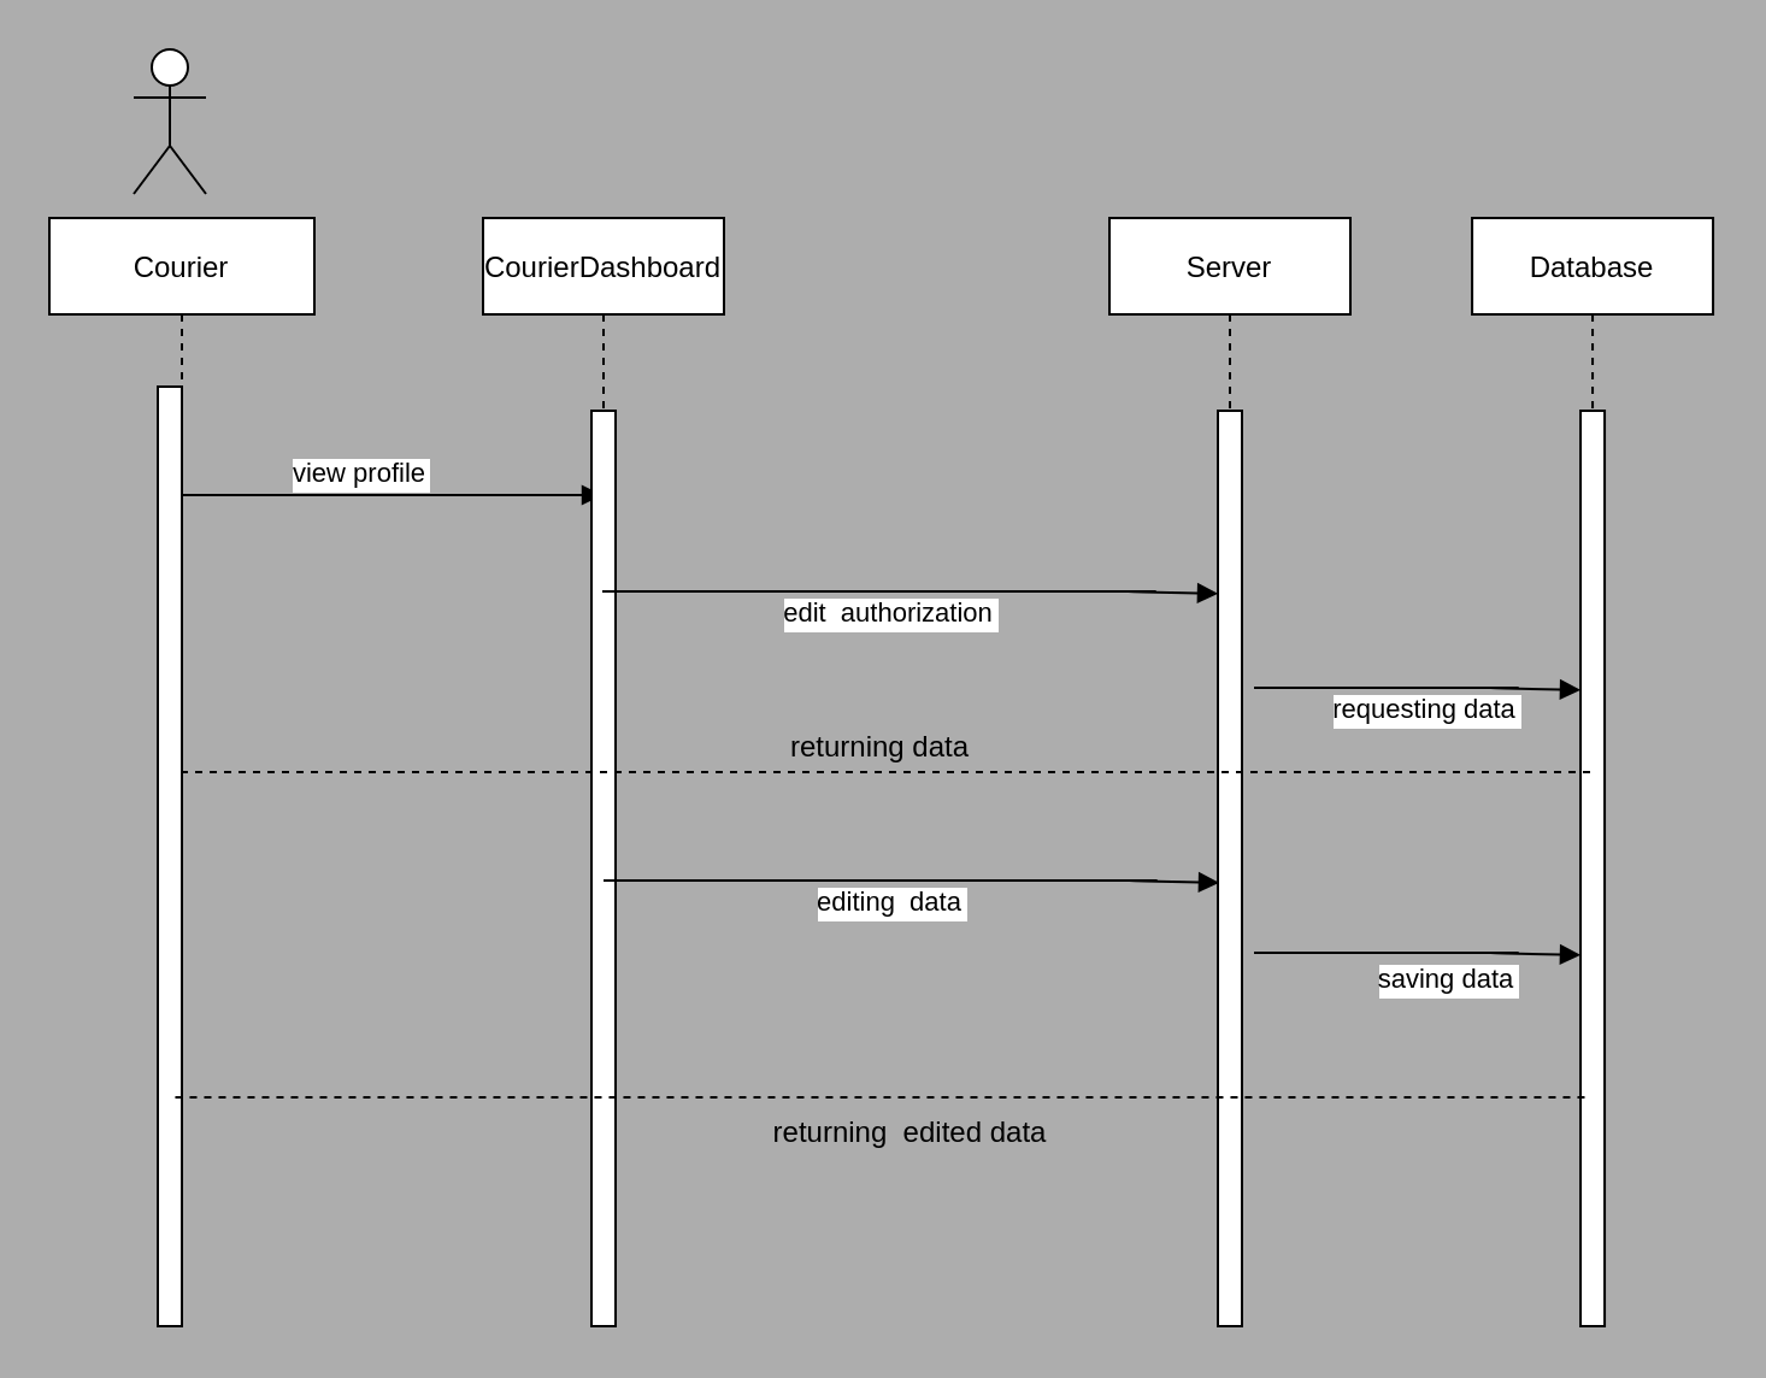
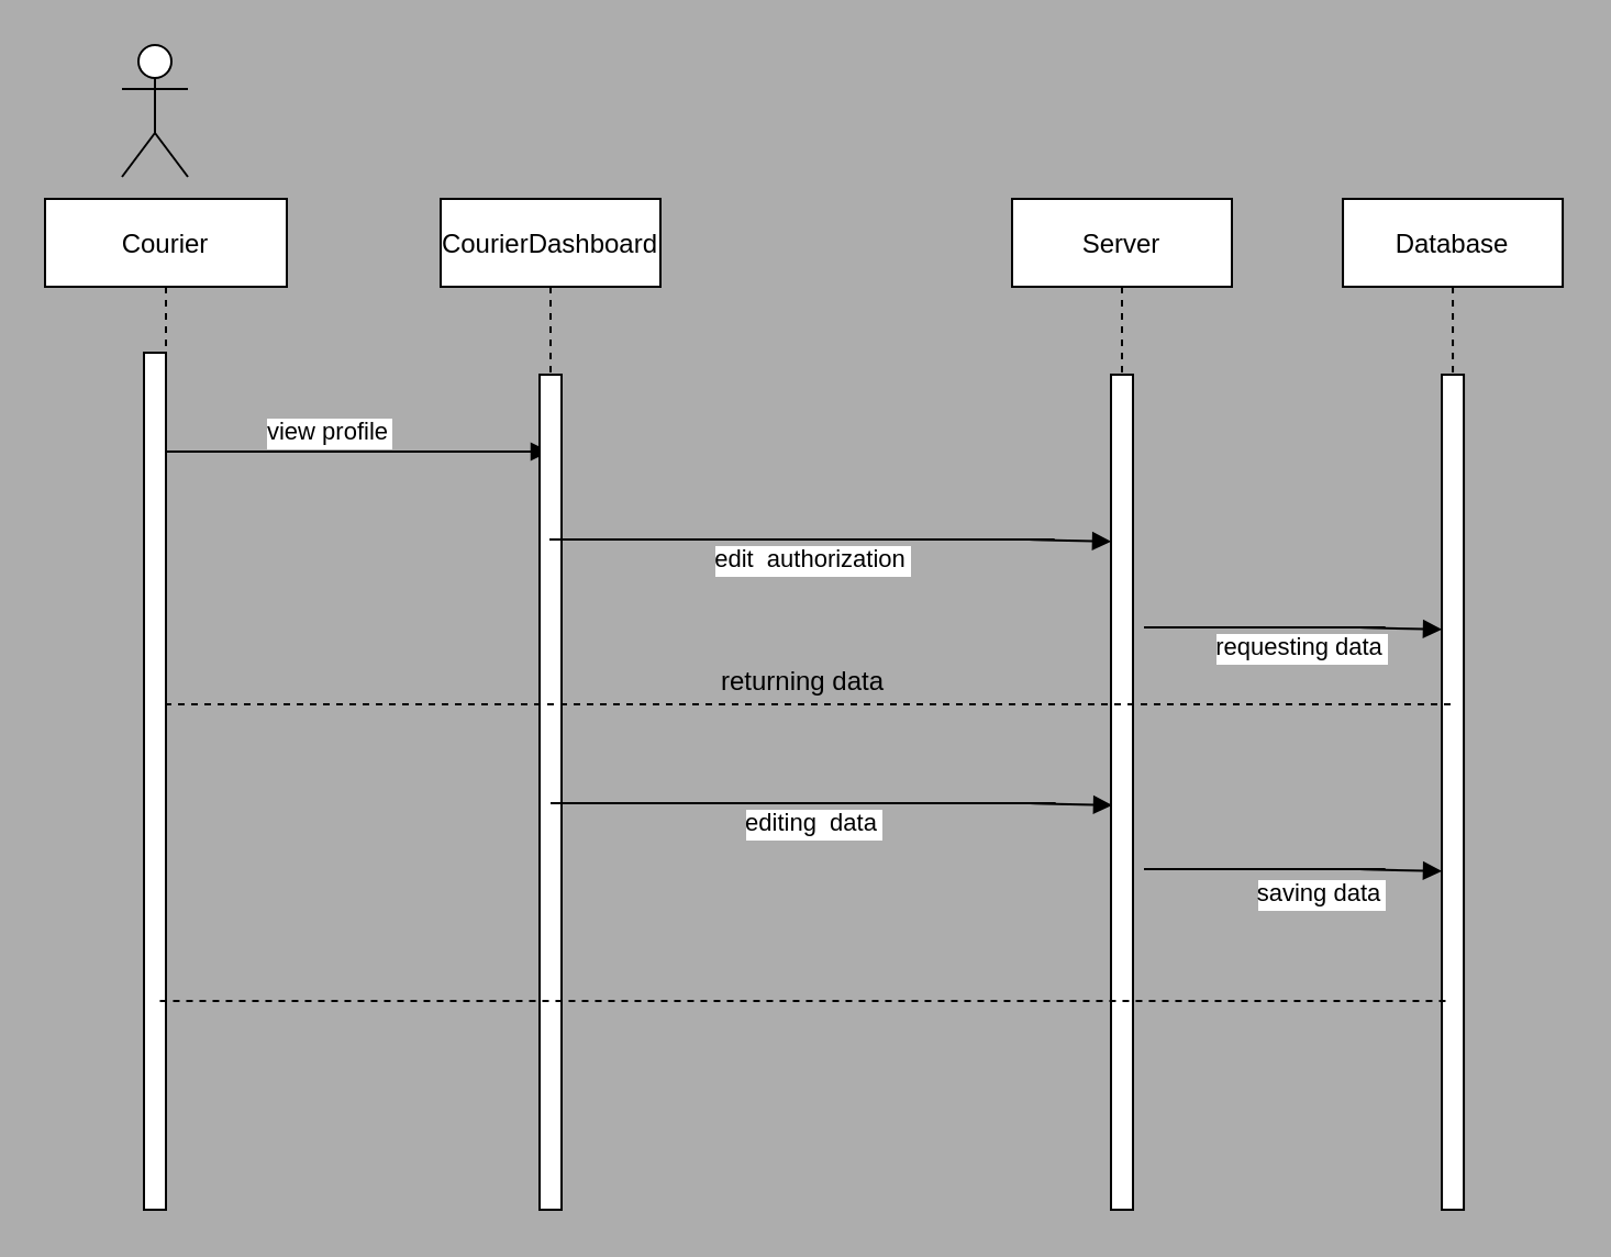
- <mxCell id="26" value="returning&amp;nbsp; edited data" style="text;html=1;strokeColor=none;fillColor=none;align=center;verticalAlign=middle;whiteSpace=wrap;rounded=0;" vertex="1" parent="1"><mxGeometry x="315" y="455" width="125" height="30" as="geometry" /></mxCell>
